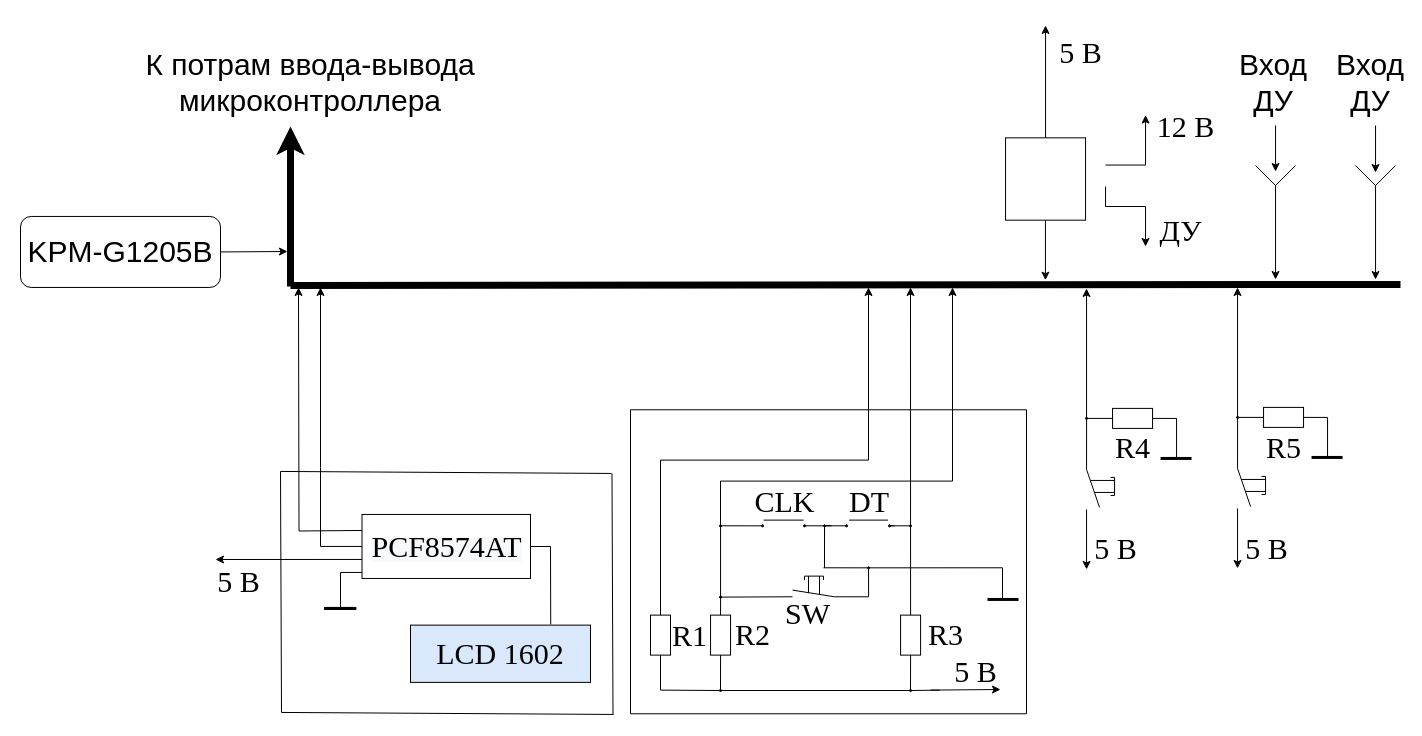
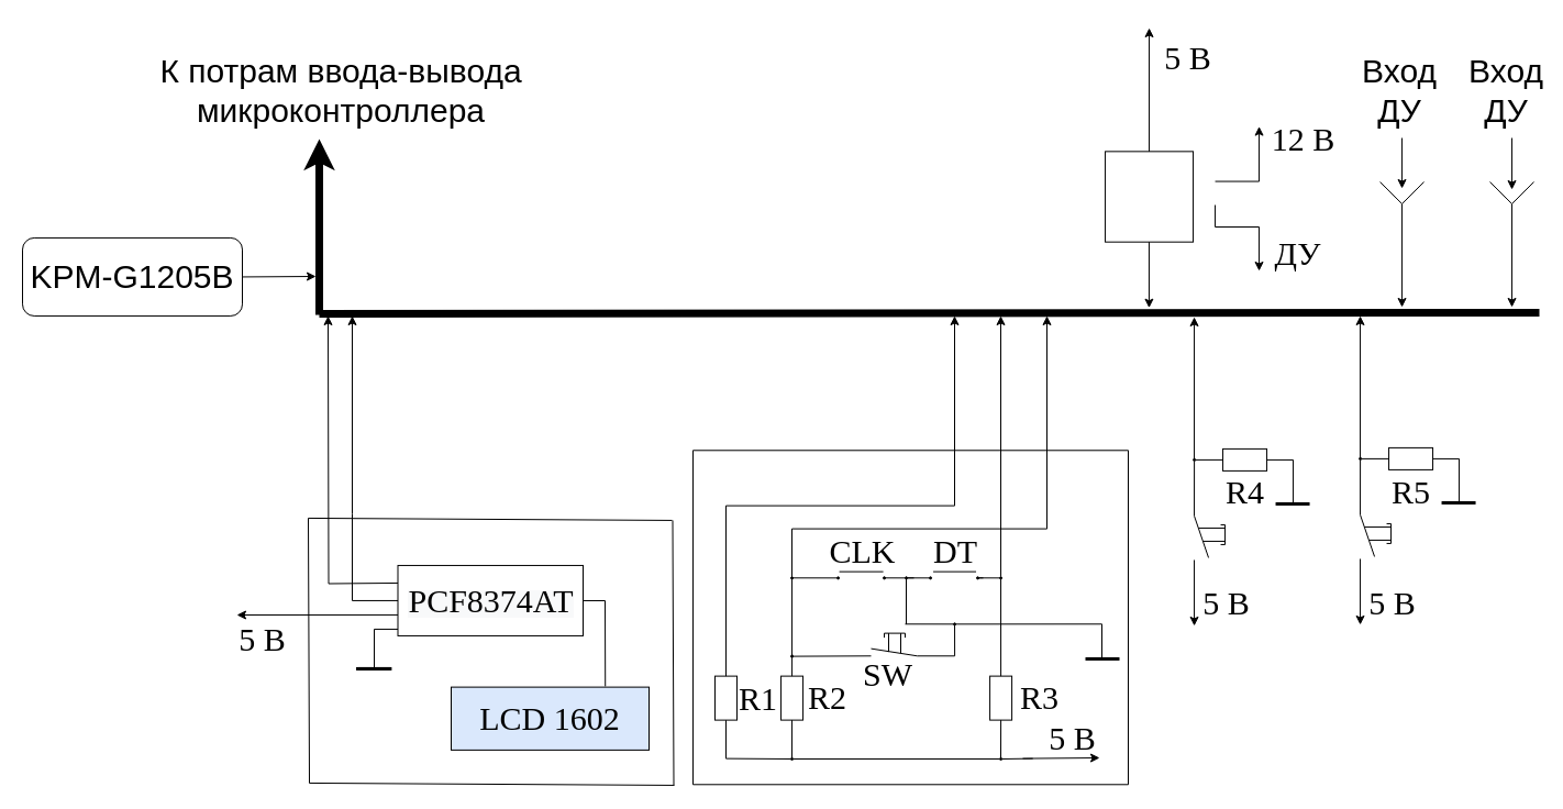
- <mxCell id="19" value="&lt;span style=&quot;text-align: center ; color: rgb(0 , 0 , 0) ; text-transform: none ; text-indent: 0px ; letter-spacing: normal ; font-family: &amp;#34;times new roman&amp;#34; ; font-style: normal ; font-variant: normal ; font-weight: 400 ; text-decoration: none ; word-spacing: 0px ; display: inline ; white-space: nowrap ; float: none ; background-color: rgb(248 , 249 , 250)&quot;&gt;&lt;font style=&quot;font-size: 30px&quot;&gt;PCF8574AT&lt;/font&gt;&lt;/span&gt;" style="rounded=0;whiteSpace=wrap;html=1;fontSize=23;" parent="1" vertex="1"><mxGeometry x="361.5" y="513.95" width="168.5" height="64" as="geometry" /></mxCell>
+ <mxCell id="19" value="&lt;span style=&quot;text-align: center ; color: rgb(0 , 0 , 0) ; text-transform: none ; text-indent: 0px ; letter-spacing: normal ; font-family: &amp;#34;times new roman&amp;#34; ; font-style: normal ; font-variant: normal ; font-weight: 400 ; text-decoration: none ; word-spacing: 0px ; display: inline ; white-space: nowrap ; float: none ; background-color: rgb(248 , 249 , 250)&quot;&gt;&lt;font style=&quot;font-size: 30px&quot;&gt;PCF8374AT&lt;/font&gt;&lt;/span&gt;" style="rounded=0;whiteSpace=wrap;html=1;fontSize=23;" parent="1" vertex="1"><mxGeometry x="361.5" y="513.95" width="168.5" height="64" as="geometry" /></mxCell>
